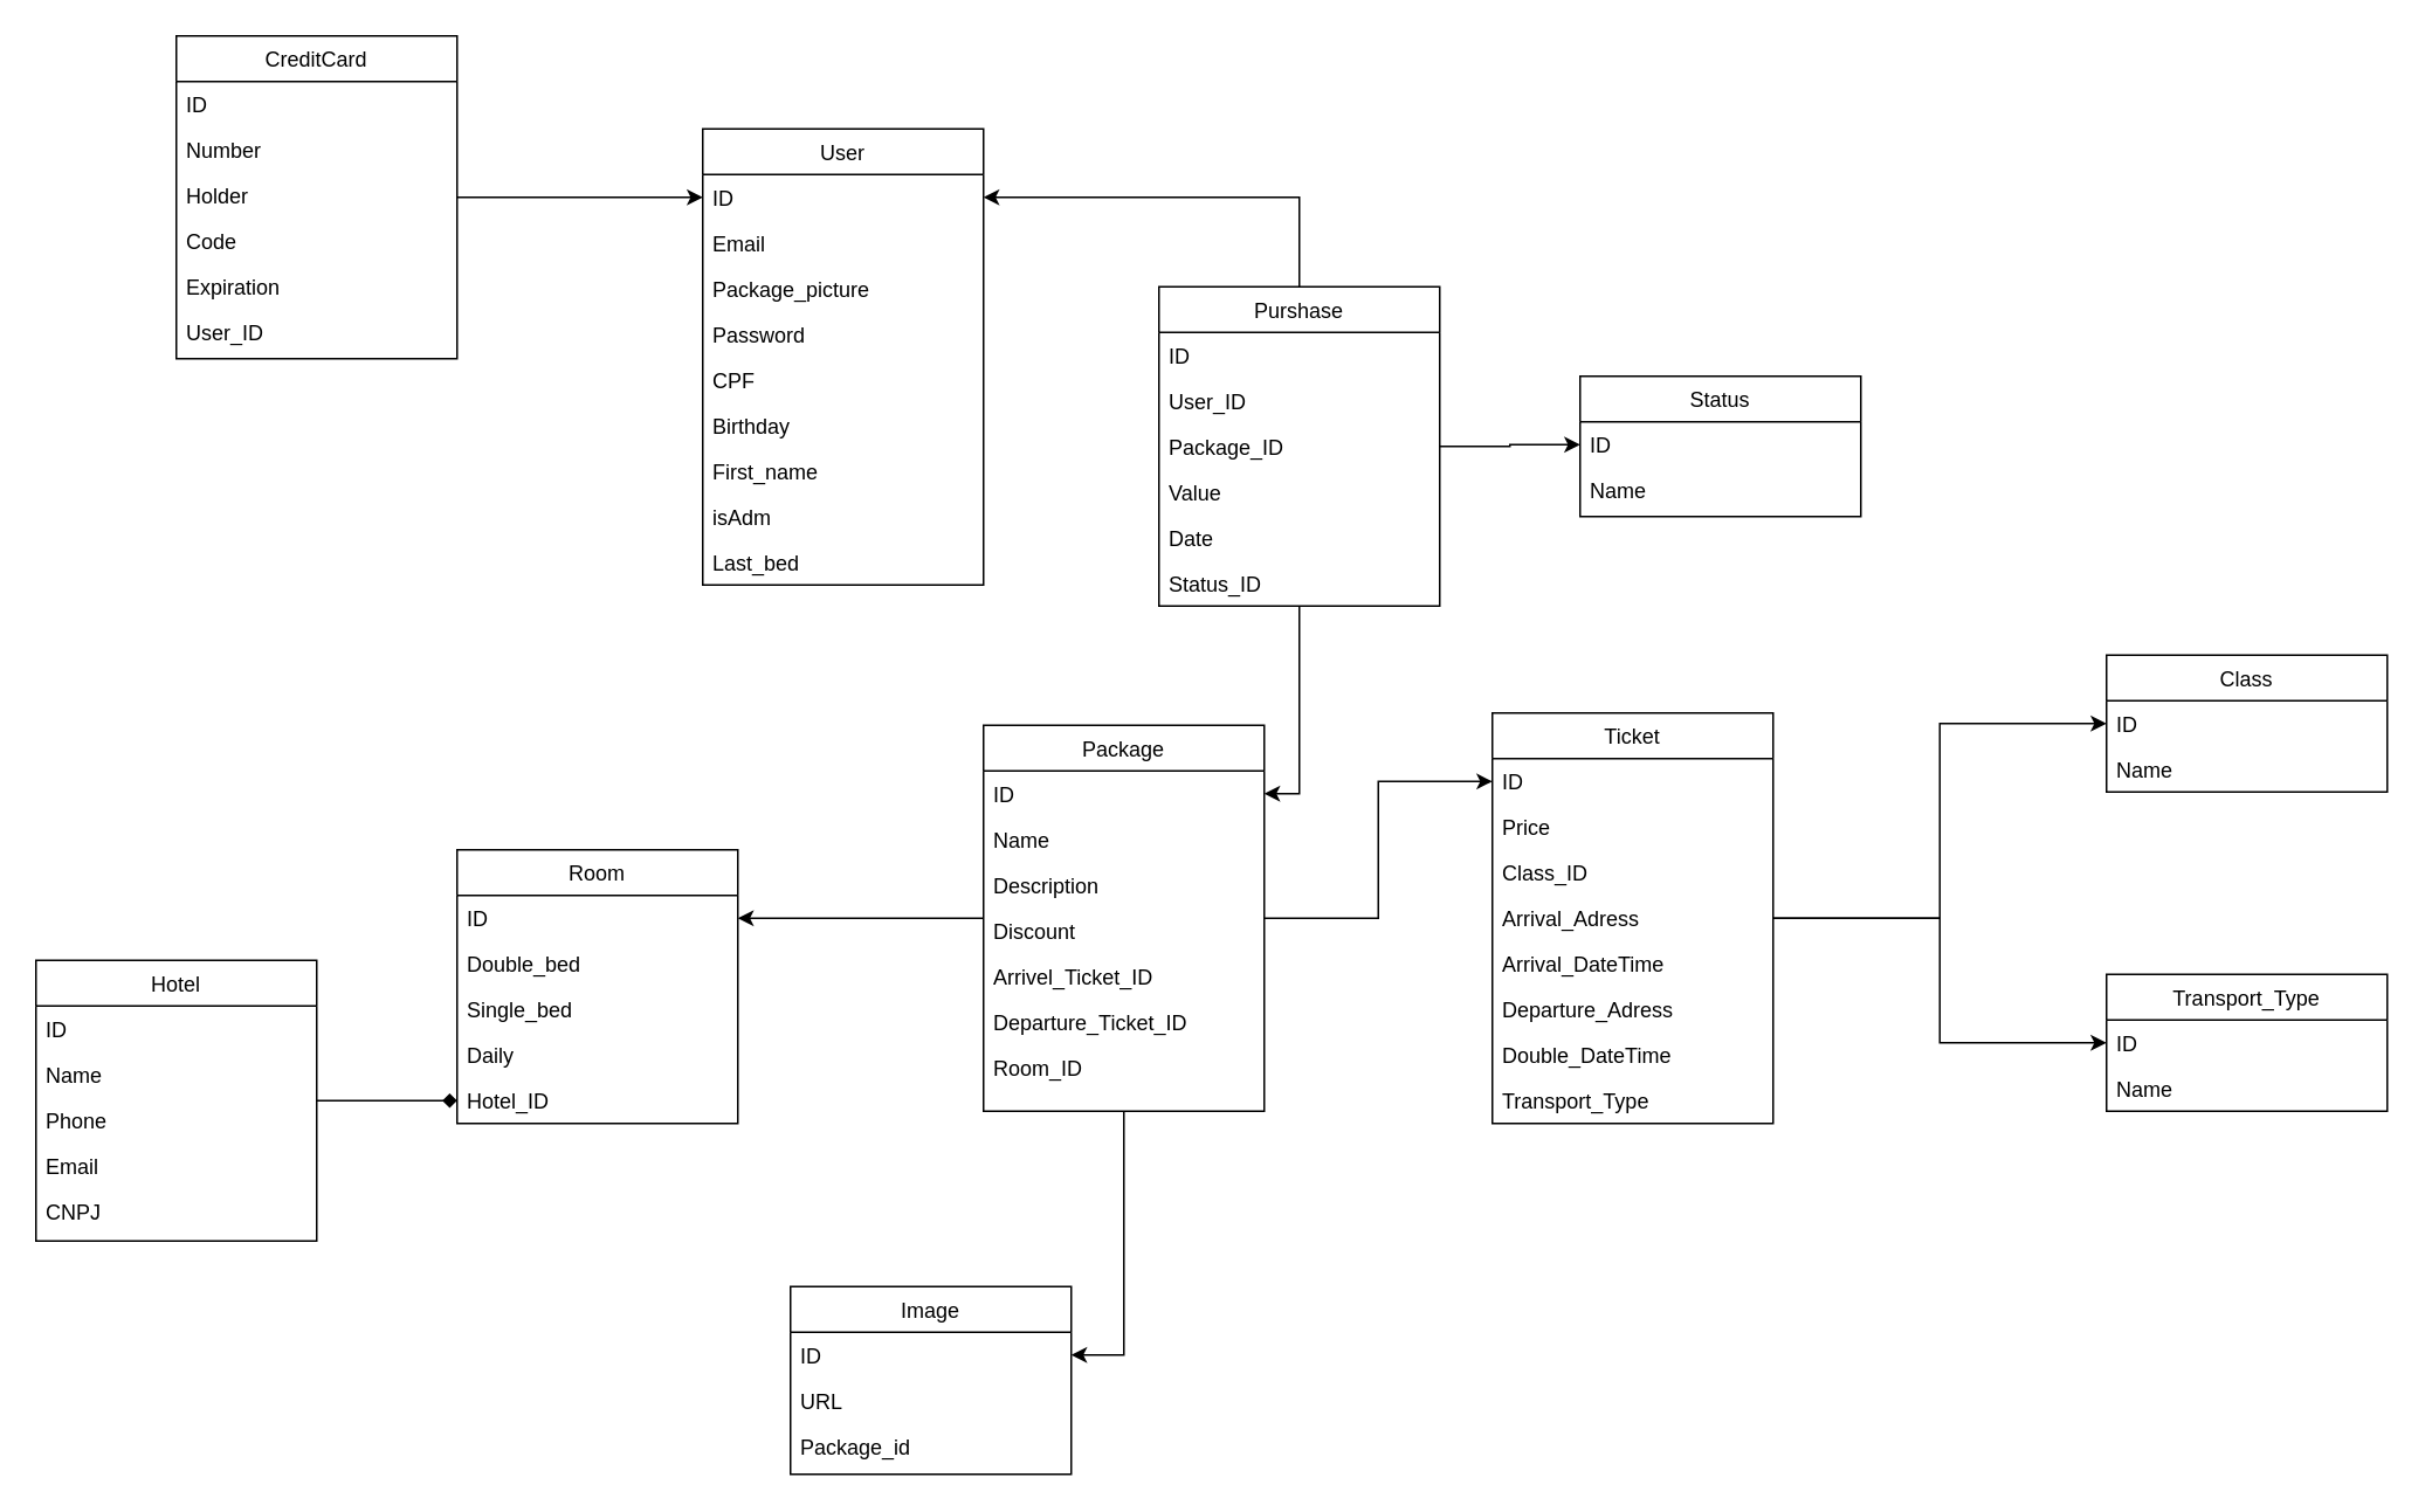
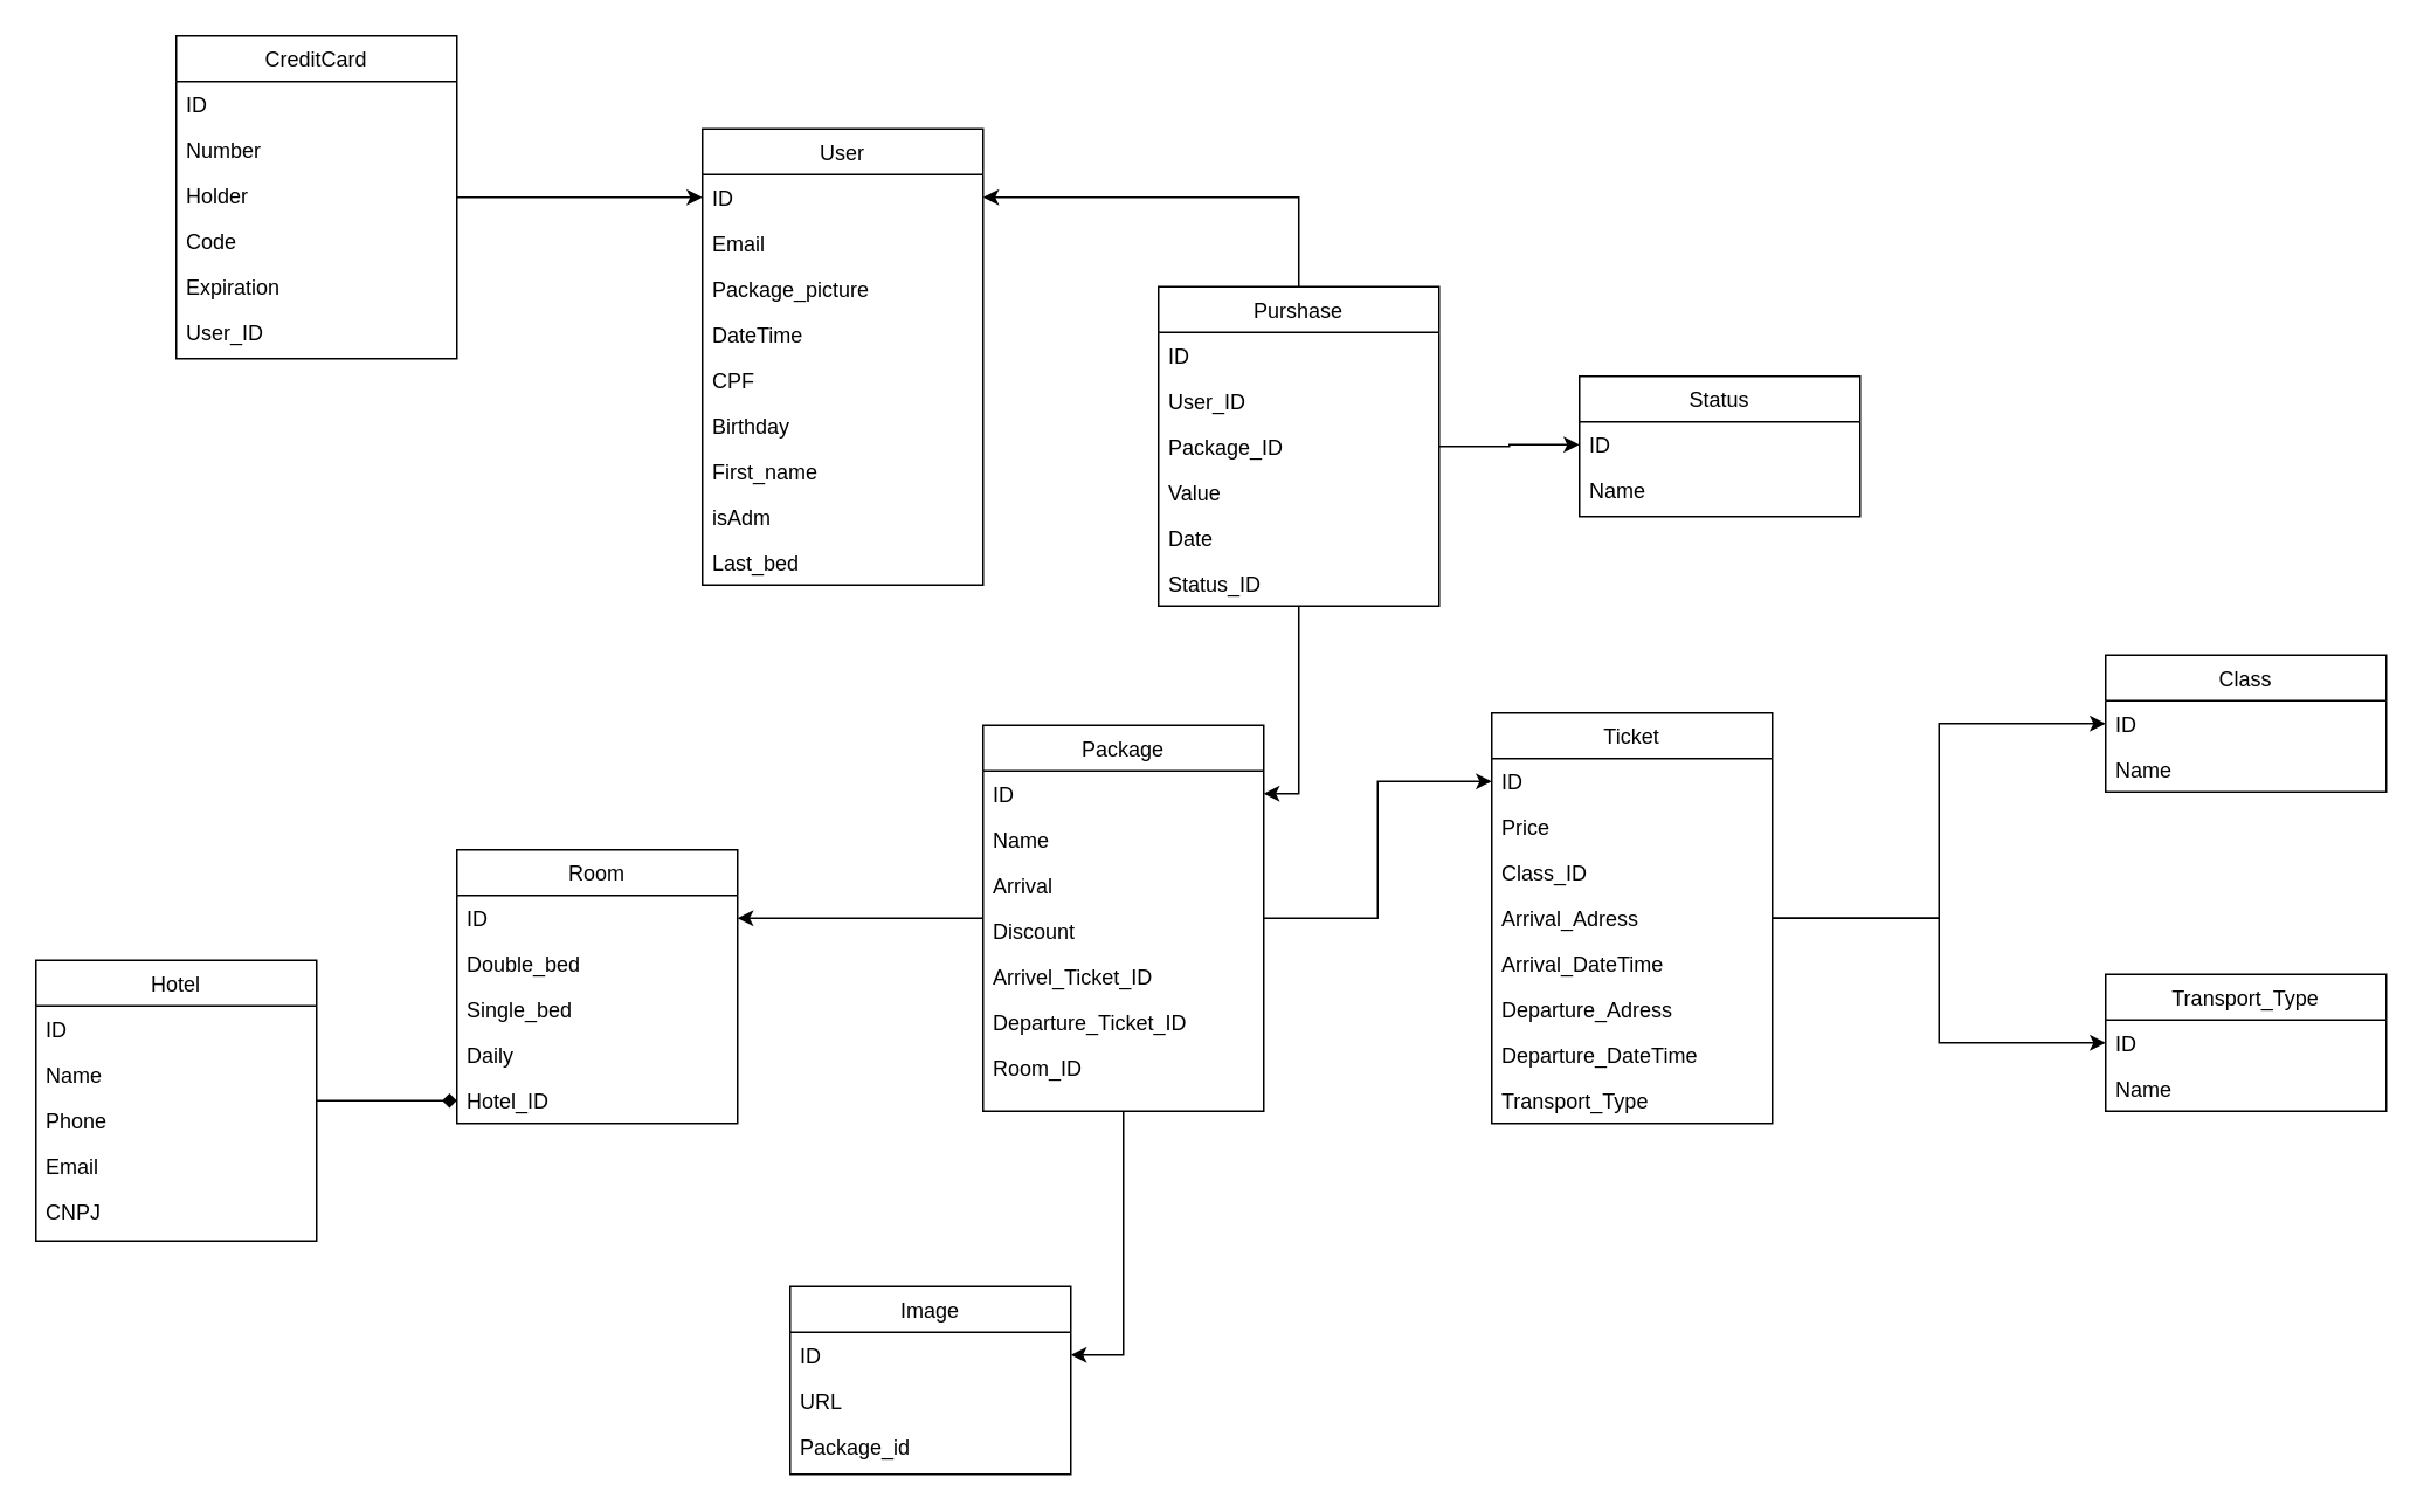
- <mxCell id="6" value="Password&#10;" style="text;align=left;verticalAlign=top;spacingLeft=4;spacingRight=4;overflow=hidden;rotatable=0;points=[[0,0.5],[1,0.5]];portConstraint=eastwest;" parent="2" vertex="1"><mxGeometry y="104" width="160" height="26" as="geometry" /></mxCell>
+ <mxCell id="6" value="DateTime&#10;" style="text;align=left;verticalAlign=top;spacingLeft=4;spacingRight=4;overflow=hidden;rotatable=0;points=[[0,0.5],[1,0.5]];portConstraint=eastwest;" parent="2" vertex="1"><mxGeometry y="104" width="160" height="26" as="geometry" /></mxCell>
- <mxCell id="60" value="Description" style="text;align=left;verticalAlign=top;spacingLeft=4;spacingRight=4;overflow=hidden;rotatable=0;points=[[0,0.5],[1,0.5]];portConstraint=eastwest;" parent="57" vertex="1"><mxGeometry y="78" width="160" height="26" as="geometry" /></mxCell>
+ <mxCell id="60" value="Arrival" style="text;align=left;verticalAlign=top;spacingLeft=4;spacingRight=4;overflow=hidden;rotatable=0;points=[[0,0.5],[1,0.5]];portConstraint=eastwest;" parent="57" vertex="1"><mxGeometry y="78" width="160" height="26" as="geometry" /></mxCell>
- <mxCell id="52" value="Double_DateTime" style="text;align=left;verticalAlign=top;spacingLeft=4;spacingRight=4;overflow=hidden;rotatable=0;points=[[0,0.5],[1,0.5]];portConstraint=eastwest;" vertex="1" parent="45"><mxGeometry y="182" width="160" height="26" as="geometry" /></mxCell>
+ <mxCell id="52" value="Departure_DateTime" style="text;align=left;verticalAlign=top;spacingLeft=4;spacingRight=4;overflow=hidden;rotatable=0;points=[[0,0.5],[1,0.5]];portConstraint=eastwest;" vertex="1" parent="45"><mxGeometry y="182" width="160" height="26" as="geometry" /></mxCell>
